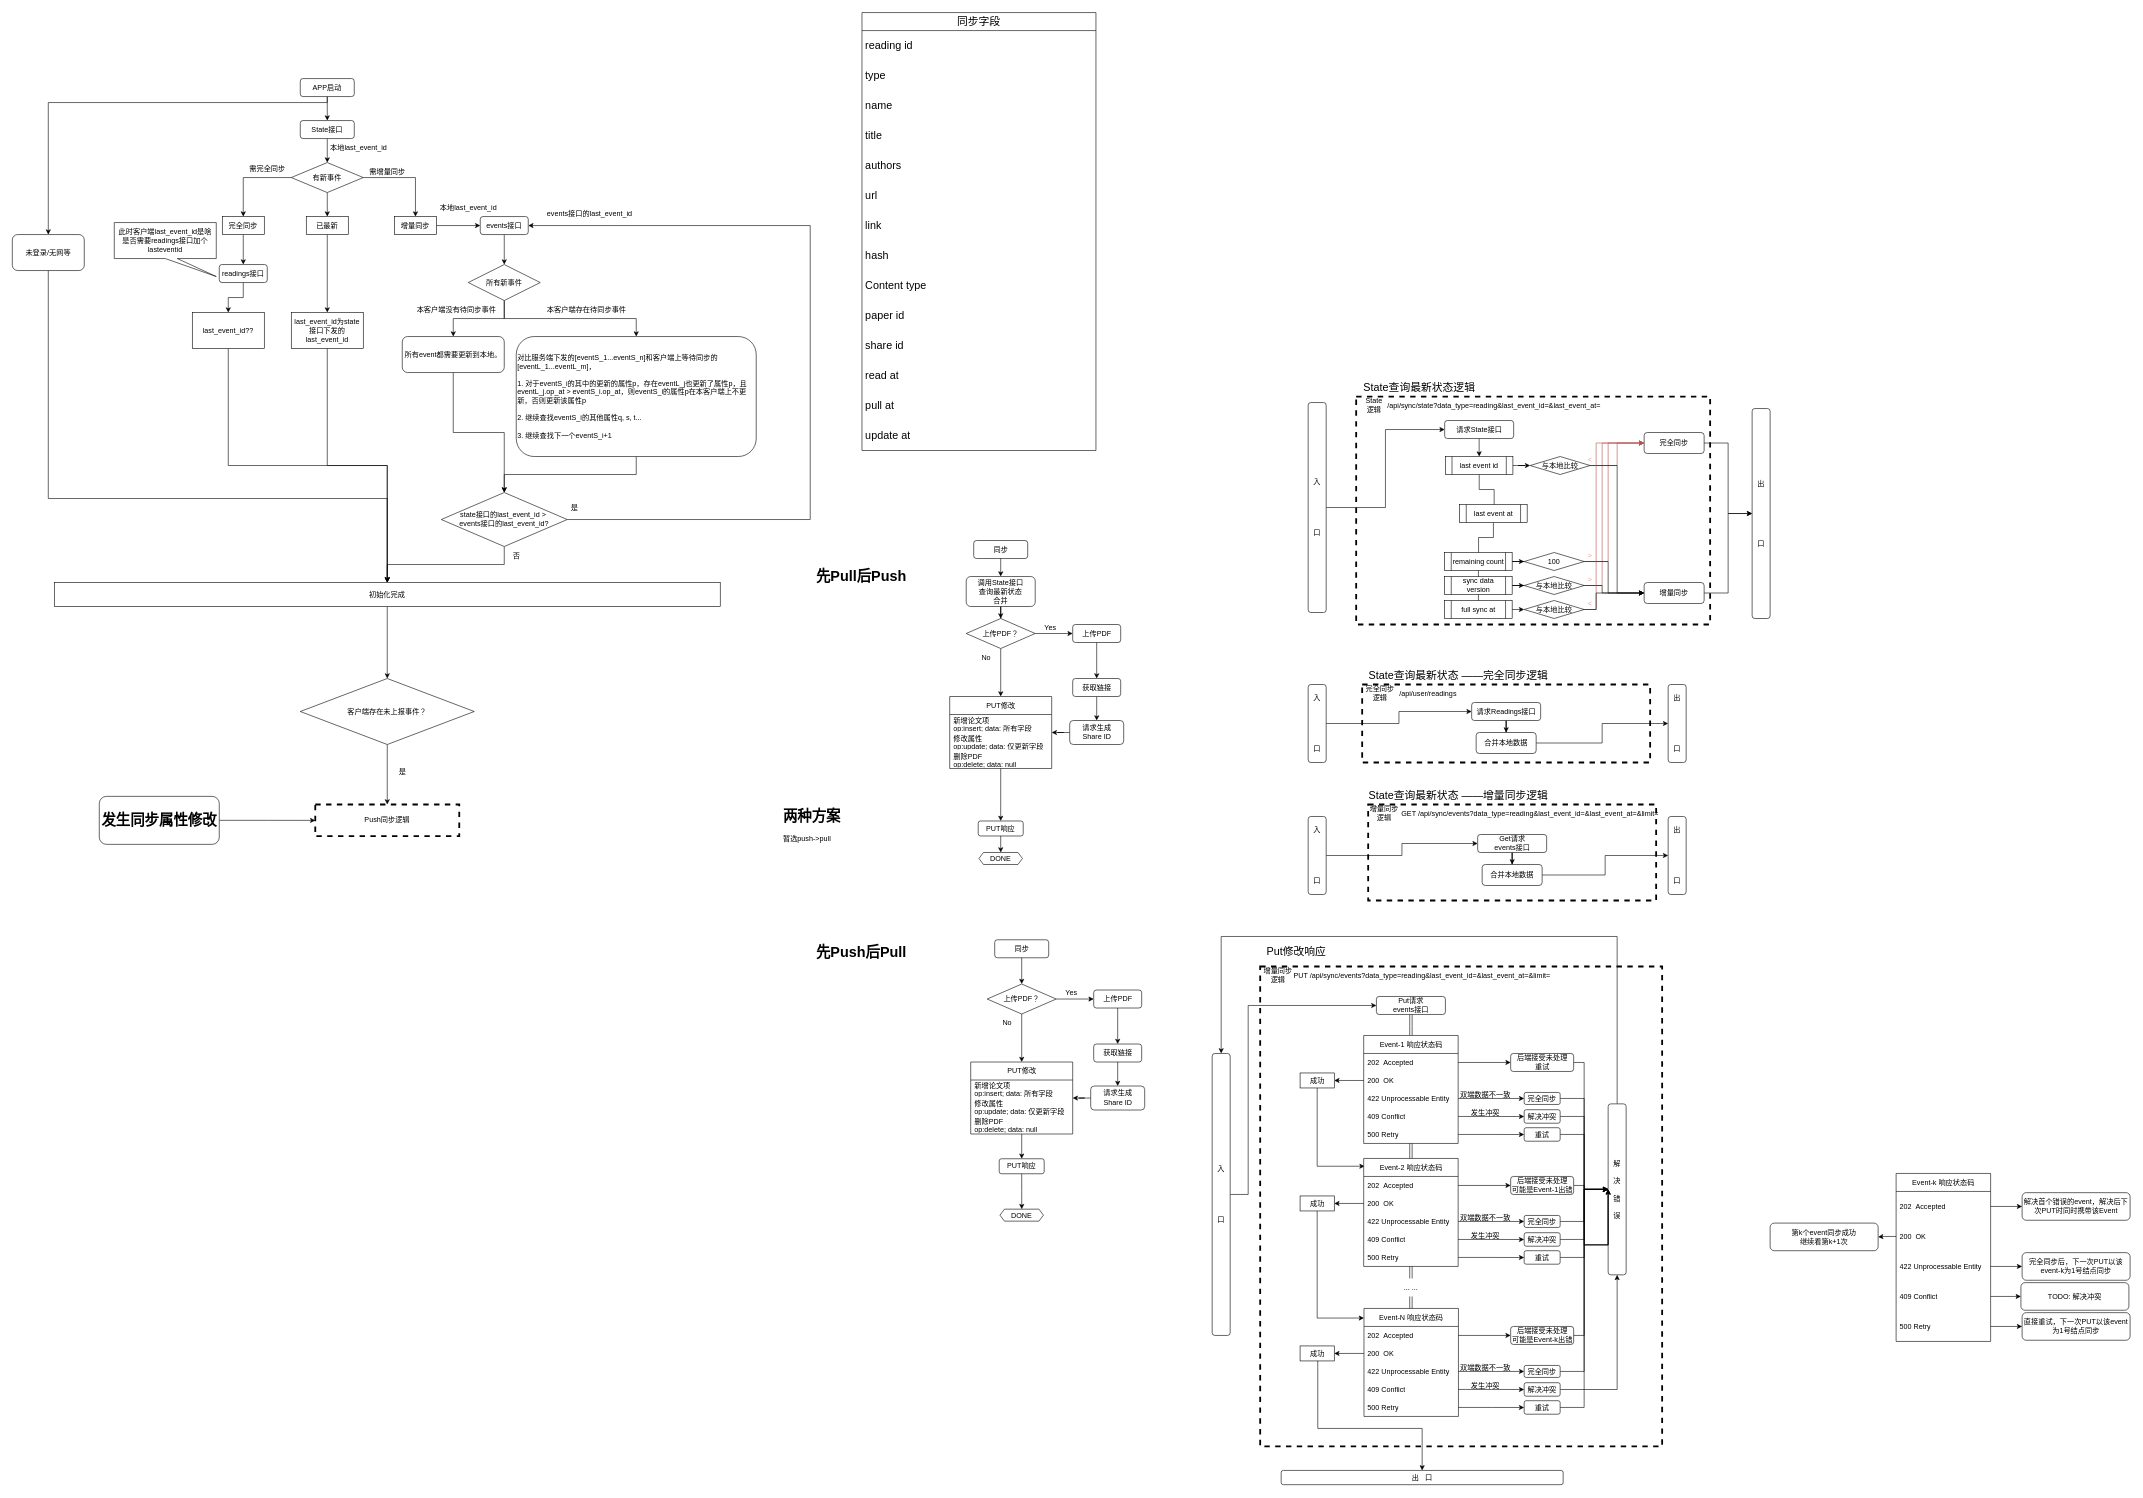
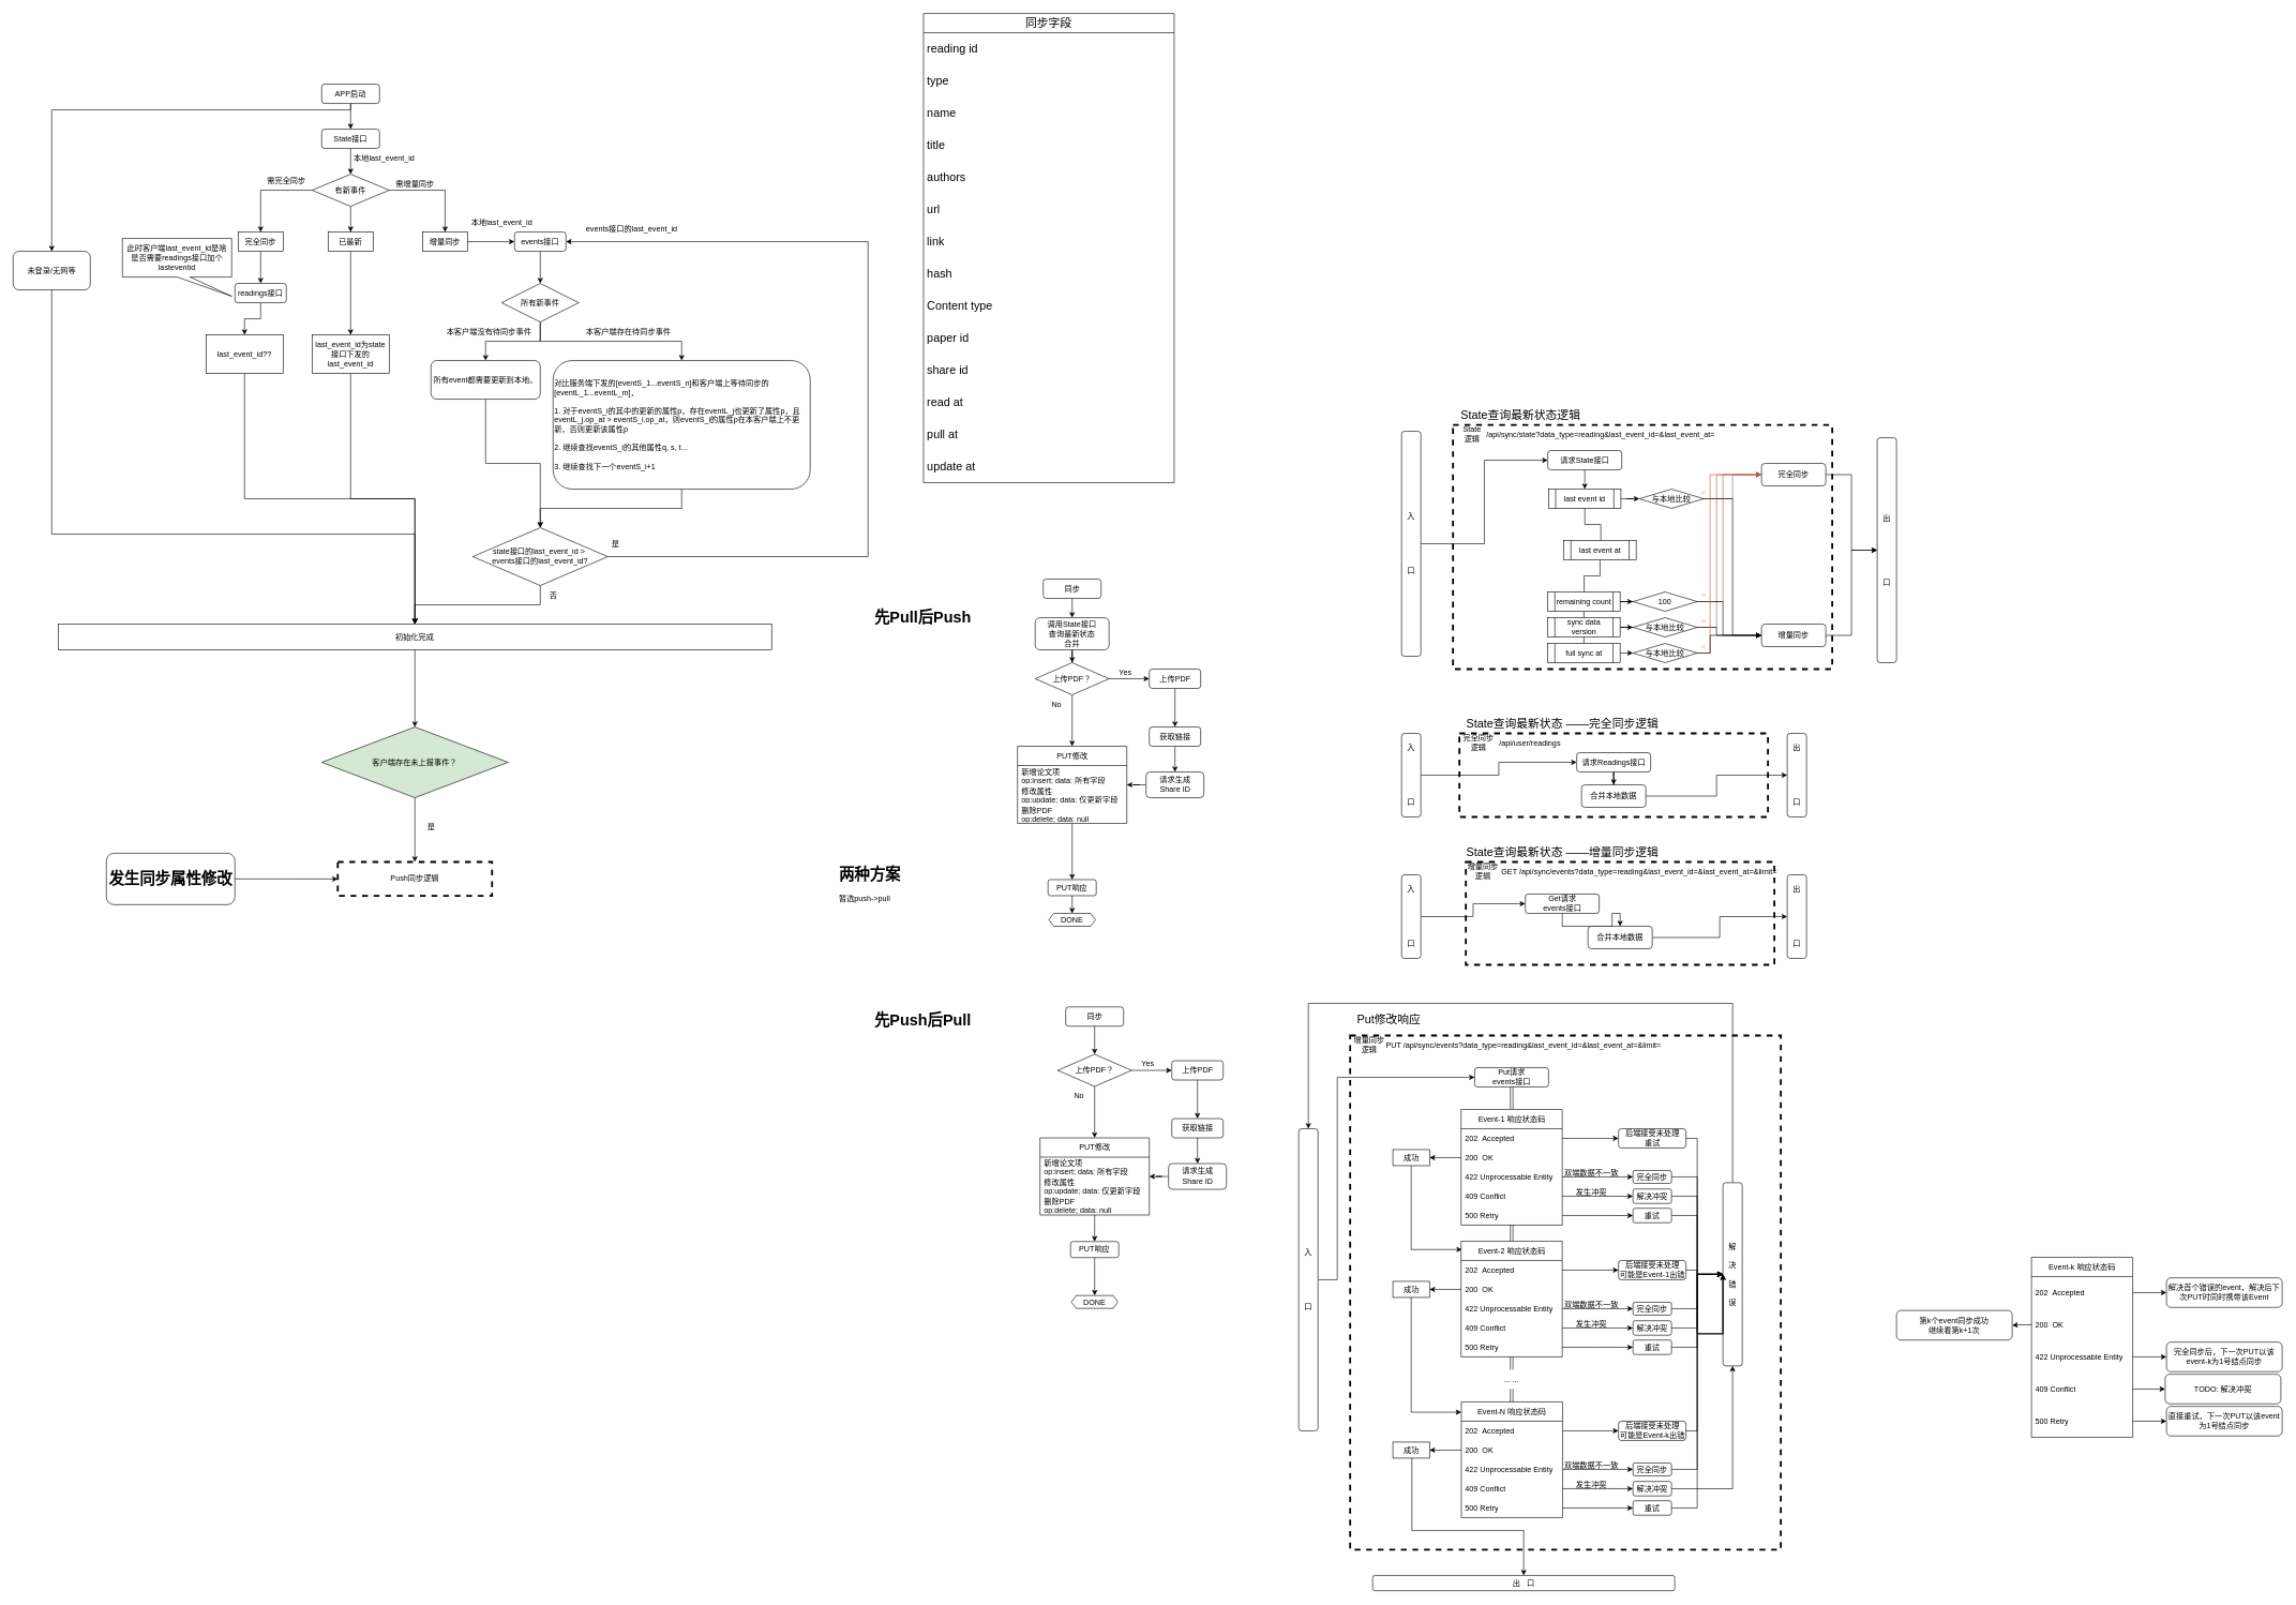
- <mxCell id="276" value="客户端存在未上报事件？" style="rhombus;whiteSpace=wrap;html=1;" vertex="1" parent="1"><mxGeometry x="500" y="1130" width="290" height="110" as="geometry" /></mxCell>
+ <mxCell id="276" value="客户端存在未上报事件？" style="rhombus;whiteSpace=wrap;html=1;fillColor=#d5e8d4;" vertex="1" parent="1"><mxGeometry x="500" y="1130" width="290" height="110" as="geometry" /></mxCell>
- <mxCell id="61" value="Get请求&lt;br&gt;events接口" style="rounded=1;whiteSpace=wrap;html=1;" parent="1" vertex="1"><mxGeometry x="2462.5" y="1390" width="115" height="30" as="geometry" /></mxCell>
+ <mxCell id="61" value="Get请求&lt;br&gt;events接口" style="rounded=1;whiteSpace=wrap;html=1;" parent="1" vertex="1"><mxGeometry x="2372.5" y="1390" width="115" height="30" as="geometry" /></mxCell>
